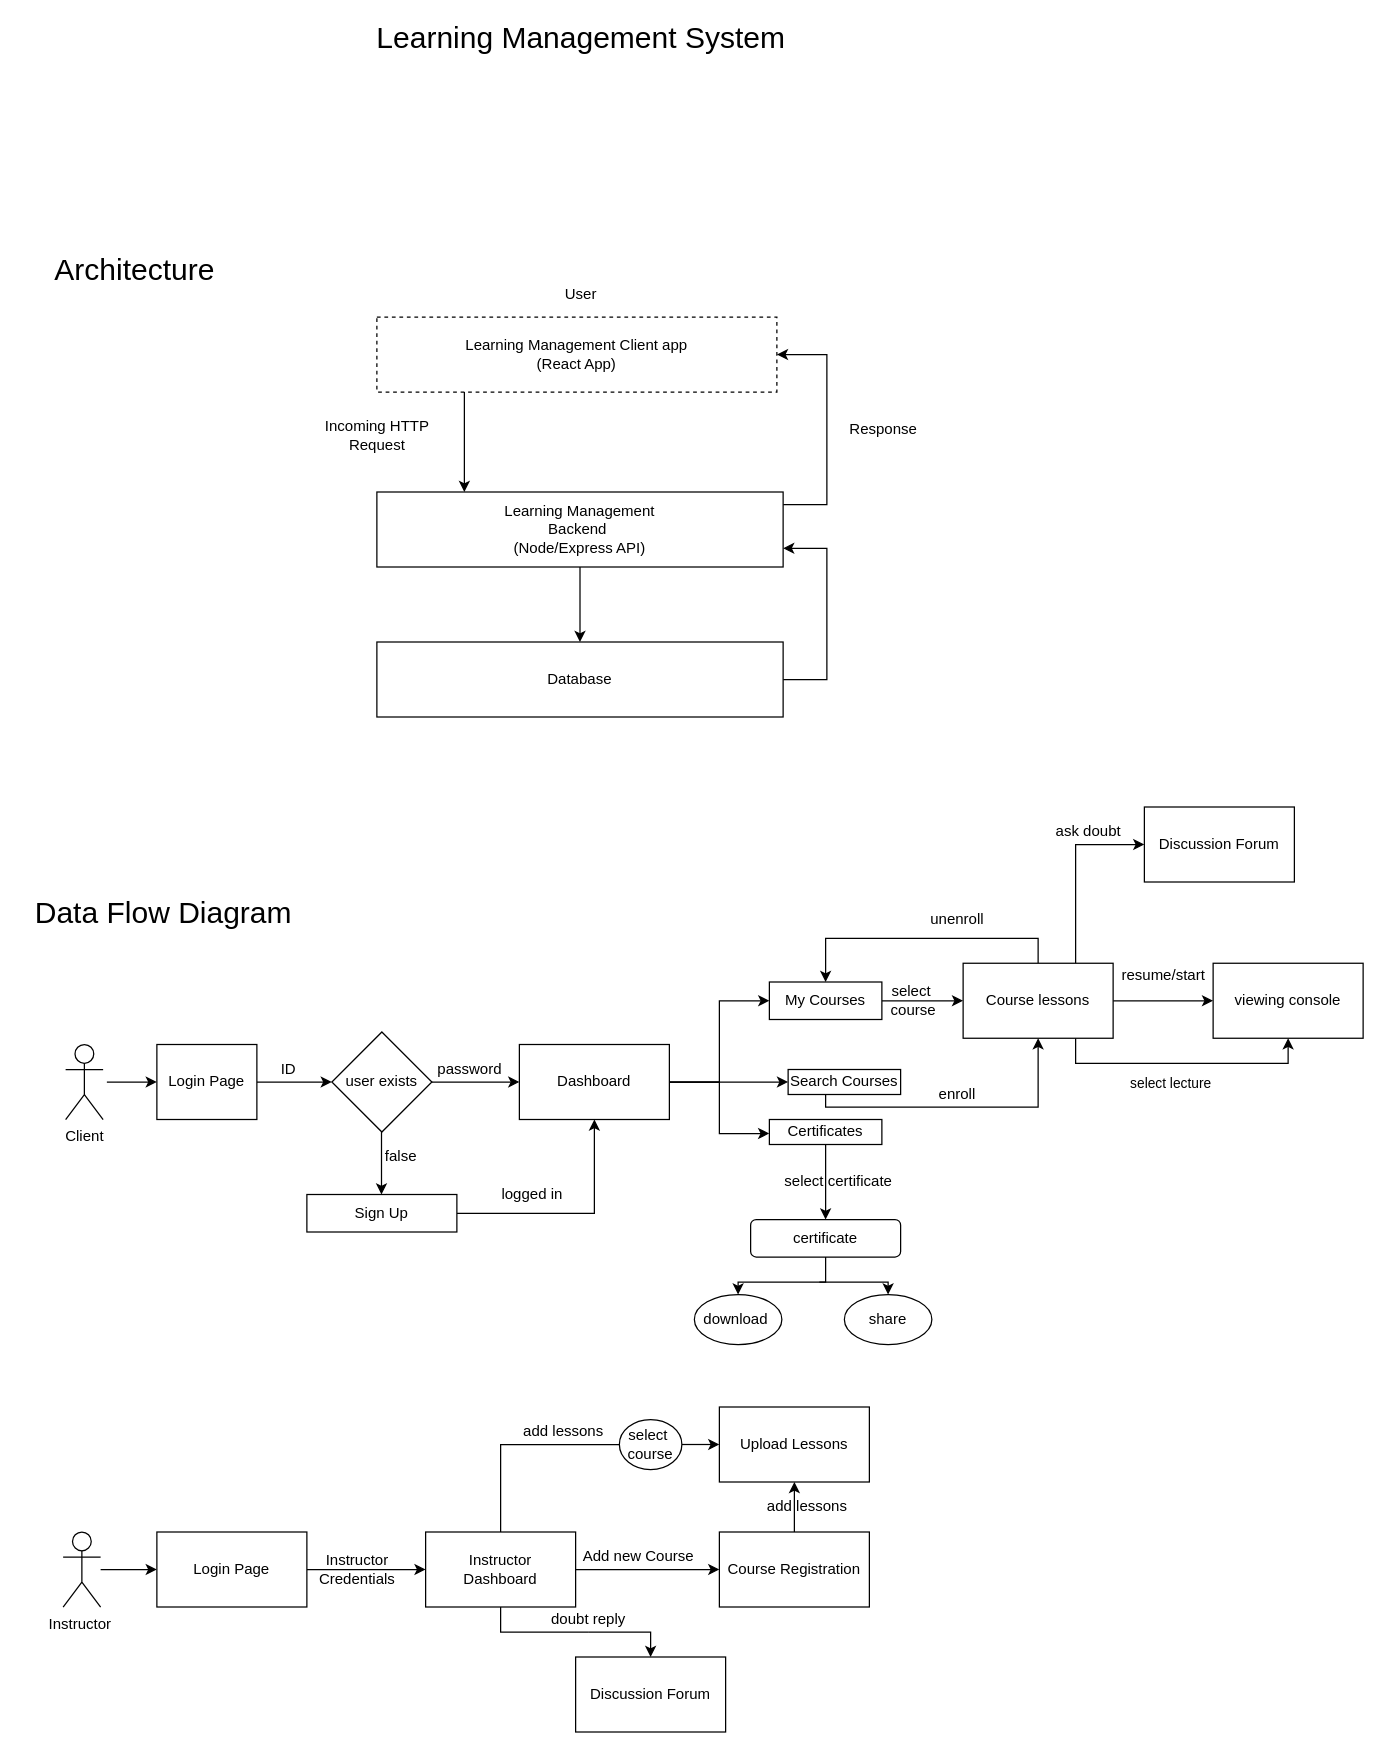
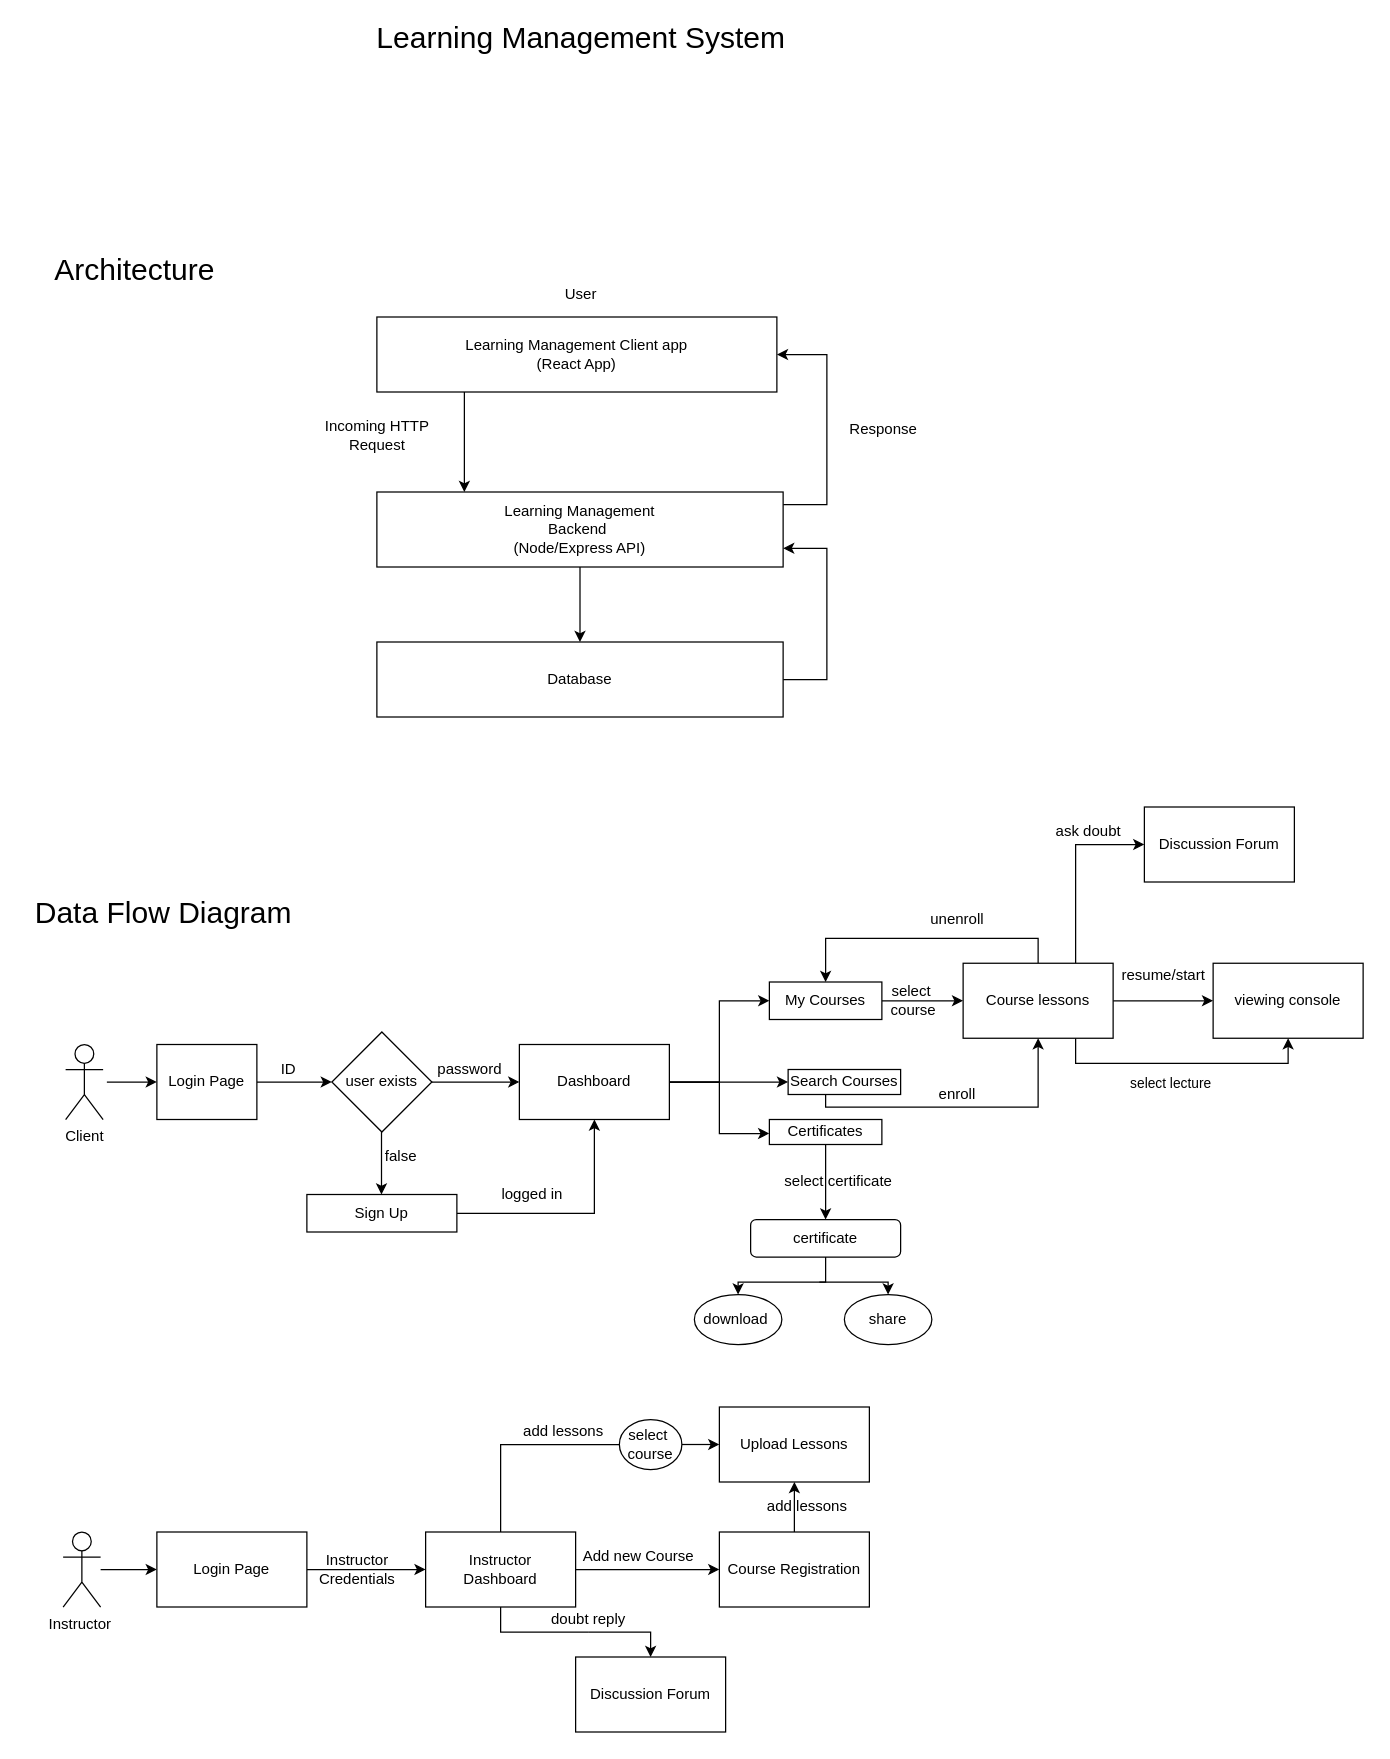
- <mxCell id="65" value="&lt;div&gt;Learning Management Client app&lt;/div&gt;&lt;div&gt;(React App)&lt;br&gt;&lt;/div&gt;" style="rounded=0;whiteSpace=wrap;html=1;dashed=1;" vertex="1" parent="1"><mxGeometry x="301" y="253" width="320" height="60" as="geometry" /></mxCell>
+ <mxCell id="65" value="&lt;div&gt;Learning Management Client app&lt;/div&gt;&lt;div&gt;(React App)&lt;br&gt;&lt;/div&gt;" style="rounded=0;whiteSpace=wrap;html=1;" vertex="1" parent="1"><mxGeometry x="301" y="253" width="320" height="60" as="geometry" /></mxCell>
